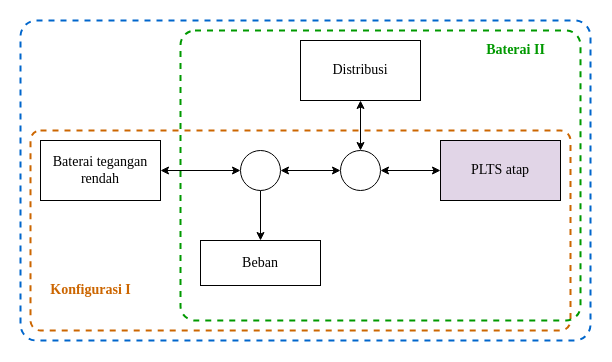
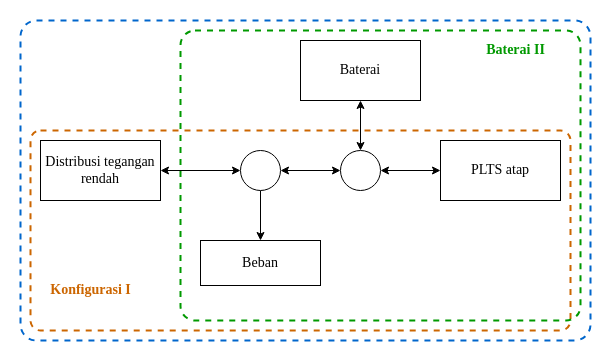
- <mxCell id="7" value="Distribusi" style="rounded=0;whiteSpace=wrap;html=1;fontSize=14;fontFamily=Times New Roman;" parent="1" vertex="1"><mxGeometry x="300" y="40" width="120" height="60" as="geometry" /></mxCell>
+ <mxCell id="7" value="Baterai" style="rounded=0;whiteSpace=wrap;html=1;fontSize=14;fontFamily=Times New Roman;" parent="1" vertex="1"><mxGeometry x="300" y="40" width="120" height="60" as="geometry" /></mxCell>
- <mxCell id="5" value="Baterai tegangan rendah" style="rounded=0;whiteSpace=wrap;html=1;fontSize=14;fontFamily=Times New Roman;" parent="1" vertex="1"><mxGeometry x="40" y="140" width="120" height="60" as="geometry" /></mxCell>
+ <mxCell id="5" value="Distribusi tegangan rendah" style="rounded=0;whiteSpace=wrap;html=1;fontSize=14;fontFamily=Times New Roman;" parent="1" vertex="1"><mxGeometry x="40" y="140" width="120" height="60" as="geometry" /></mxCell>
- <mxCell id="6" value="PLTS atap" style="rounded=0;whiteSpace=wrap;html=1;fontSize=14;fontFamily=Times New Roman;fillColor=#e1d5e7;" parent="1" vertex="1"><mxGeometry x="440" y="140" width="120" height="60" as="geometry" /></mxCell>
+ <mxCell id="6" value="PLTS atap" style="rounded=0;whiteSpace=wrap;html=1;fontSize=14;fontFamily=Times New Roman;" parent="1" vertex="1"><mxGeometry x="440" y="140" width="120" height="60" as="geometry" /></mxCell>
